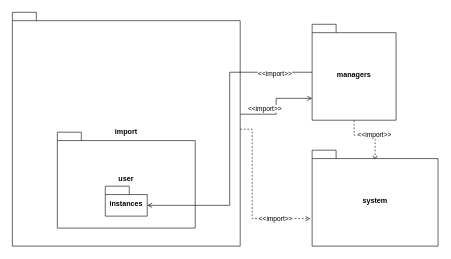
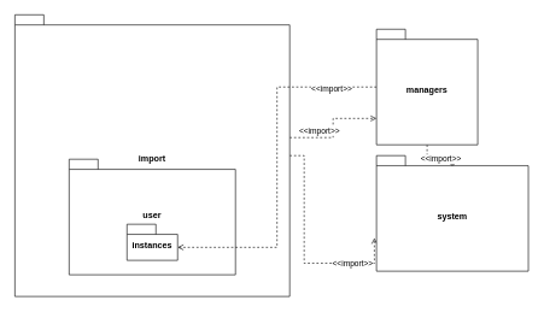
- <mxCell id="2" style="edgeStyle=orthogonalEdgeStyle;rounded=0;orthogonalLoop=1;jettySize=auto;html=1;entryX=0;entryY=0;entryDx=0;entryDy=123.5;entryPerimeter=0;endArrow=open;endFill=0;dashed=0;" edge="1" parent="1" source="6" target="13"><mxGeometry relative="1" as="geometry"><Array as="points"><mxPoint x="460" y="190" /><mxPoint x="460" y="164" /></Array></mxGeometry></mxCell>
+ <mxCell id="2" style="edgeStyle=orthogonalEdgeStyle;rounded=0;orthogonalLoop=1;jettySize=auto;html=1;entryX=0;entryY=0;entryDx=0;entryDy=123.5;entryPerimeter=0;endArrow=open;endFill=0;dashed=1;" edge="1" parent="1" source="6" target="13"><mxGeometry relative="1" as="geometry"><Array as="points"><mxPoint x="460" y="190" /><mxPoint x="460" y="164" /></Array></mxGeometry></mxCell>
- <mxCell id="9" style="edgeStyle=orthogonalEdgeStyle;rounded=0;orthogonalLoop=1;jettySize=auto;html=1;entryX=0;entryY=0;entryDx=70;entryDy=32;entryPerimeter=0;endArrow=open;endFill=0;dashed=0;" edge="1" parent="1" source="13" target="8"><mxGeometry relative="1" as="geometry" /></mxCell>
+ <mxCell id="9" style="edgeStyle=orthogonalEdgeStyle;rounded=0;orthogonalLoop=1;jettySize=auto;html=1;entryX=0;entryY=0;entryDx=70;entryDy=32;entryPerimeter=0;endArrow=open;endFill=0;dashed=1;" edge="1" parent="1" source="13" target="8"><mxGeometry relative="1" as="geometry" /></mxCell>
- <mxCell id="14" value="&lt;div&gt;system&lt;/div&gt;" style="shape=folder;fontStyle=1;spacingTop=10;tabWidth=40;tabHeight=14;tabPosition=left;html=1;whiteSpace=wrap;" vertex="1" parent="1"><mxGeometry x="520" y="250" width="210" height="160" as="geometry" /></mxCell>
+ <mxCell id="14" value="&lt;div&gt;system&lt;/div&gt;" style="shape=folder;fontStyle=1;spacingTop=10;tabWidth=40;tabHeight=14;tabPosition=left;html=1;whiteSpace=wrap;" vertex="1" parent="1"><mxGeometry x="520" y="215" width="210" height="160" as="geometry" /></mxCell>
